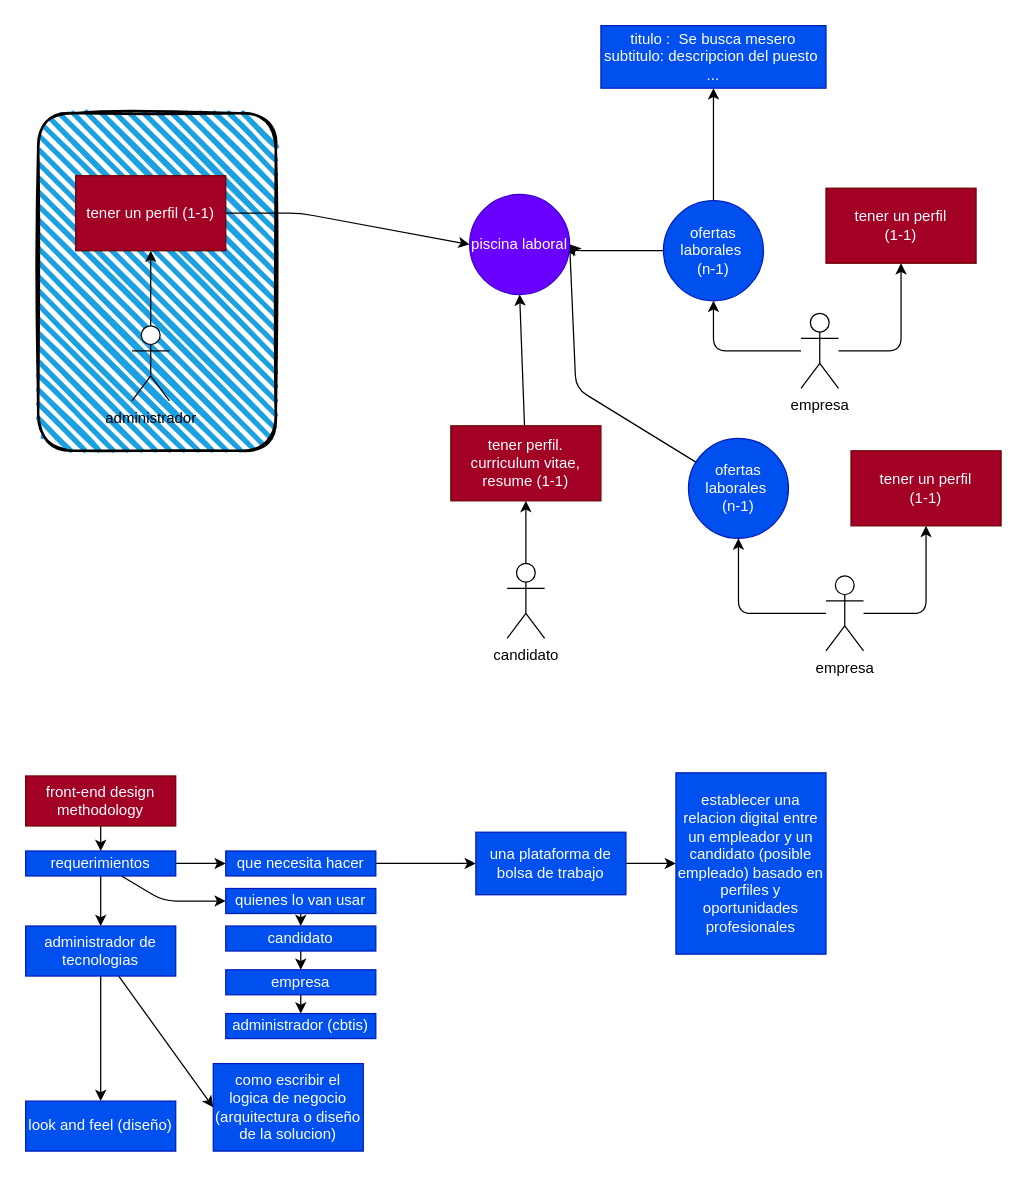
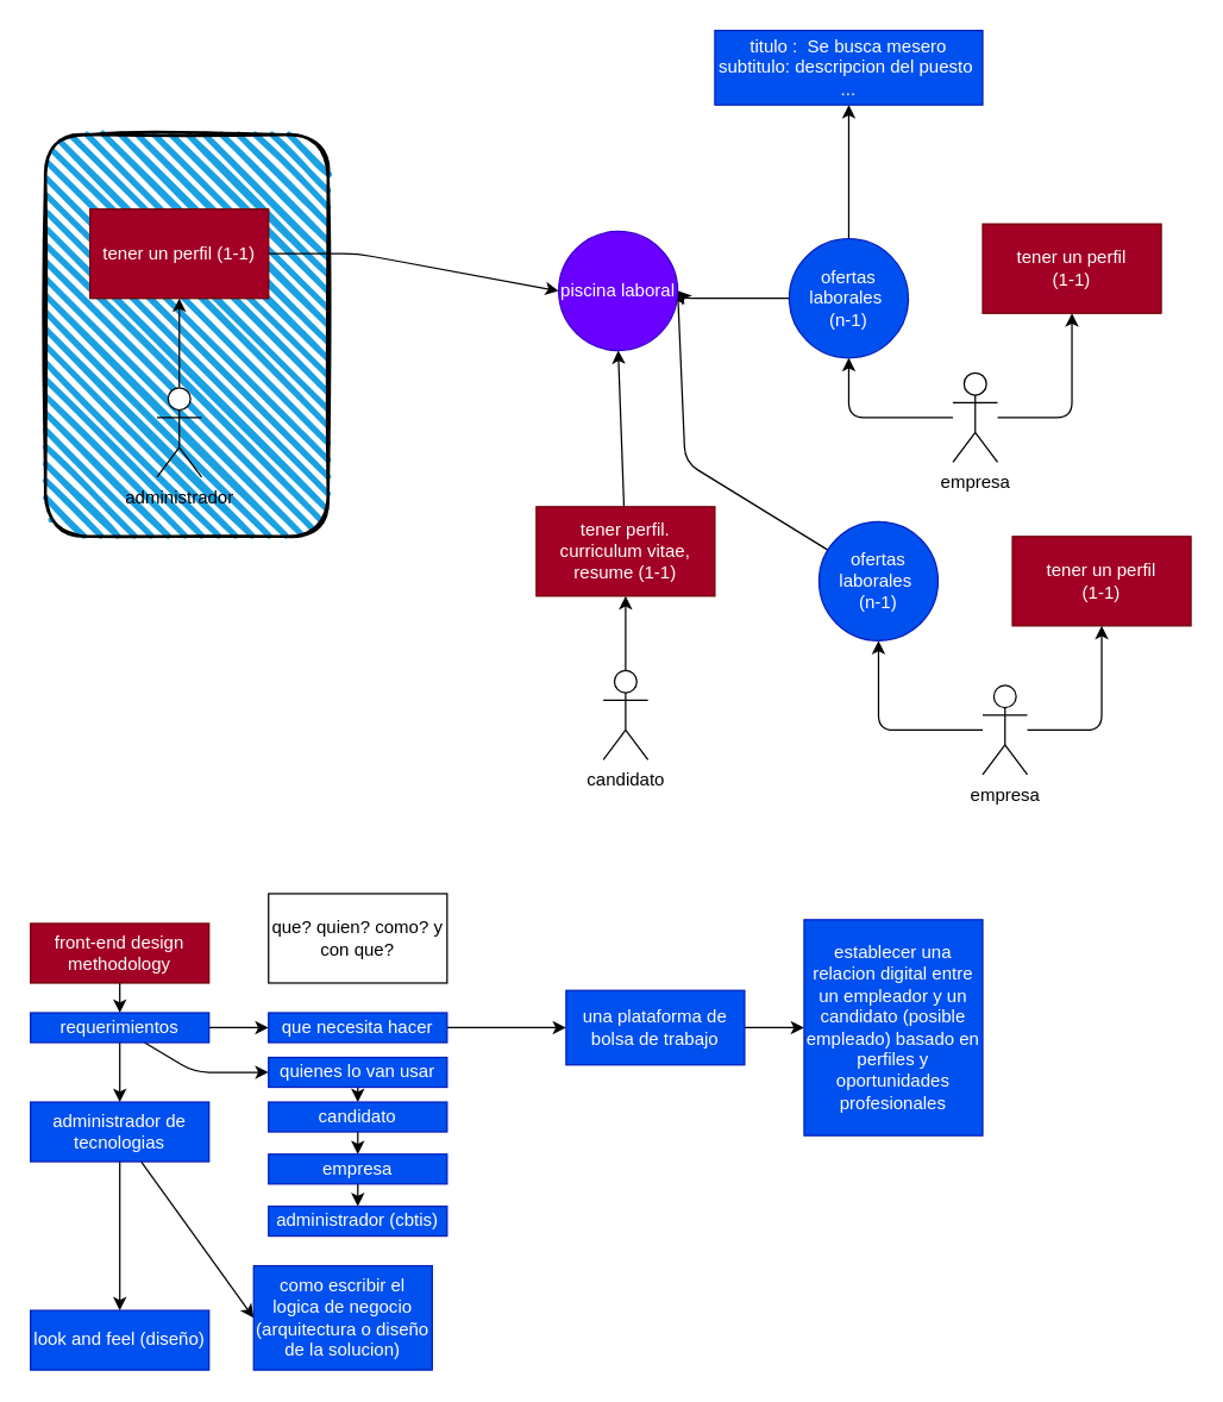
+ <mxCell id="13" value="que? quien? como? y con que?" style="rounded=0;whiteSpace=wrap;html=1;" vertex="1" parent="1"><mxGeometry x="180" y="600" width="120" height="60" as="geometry" /></mxCell>
